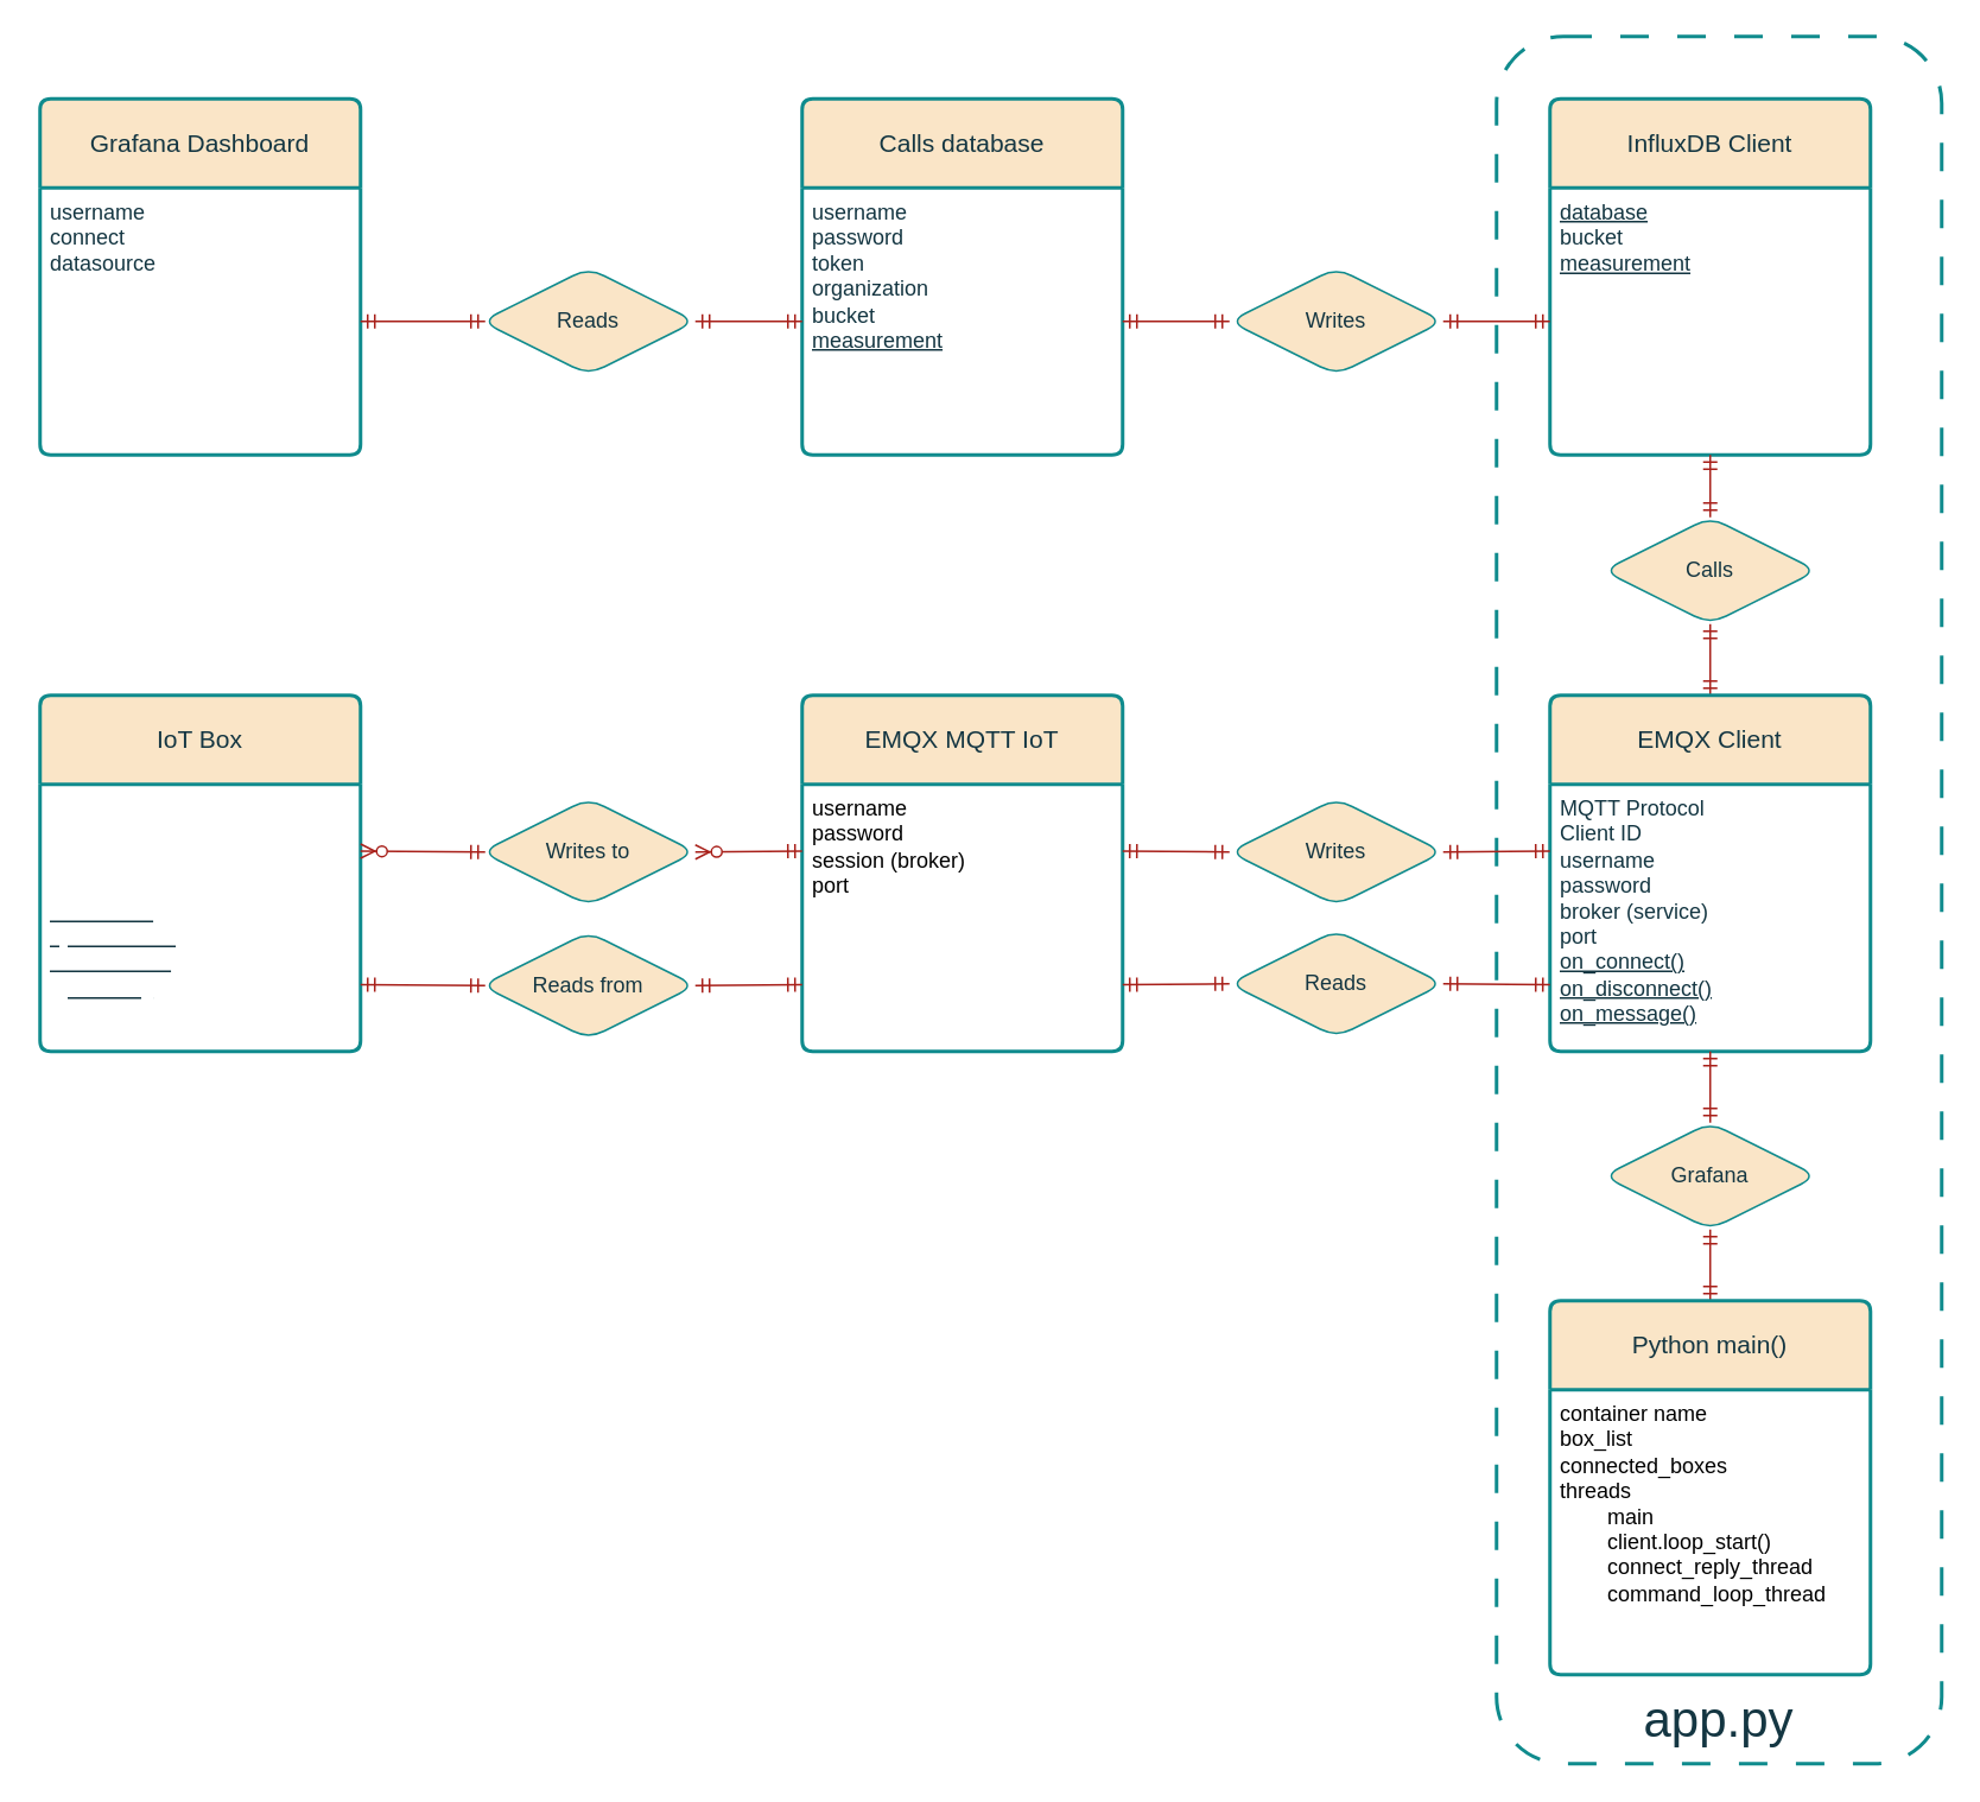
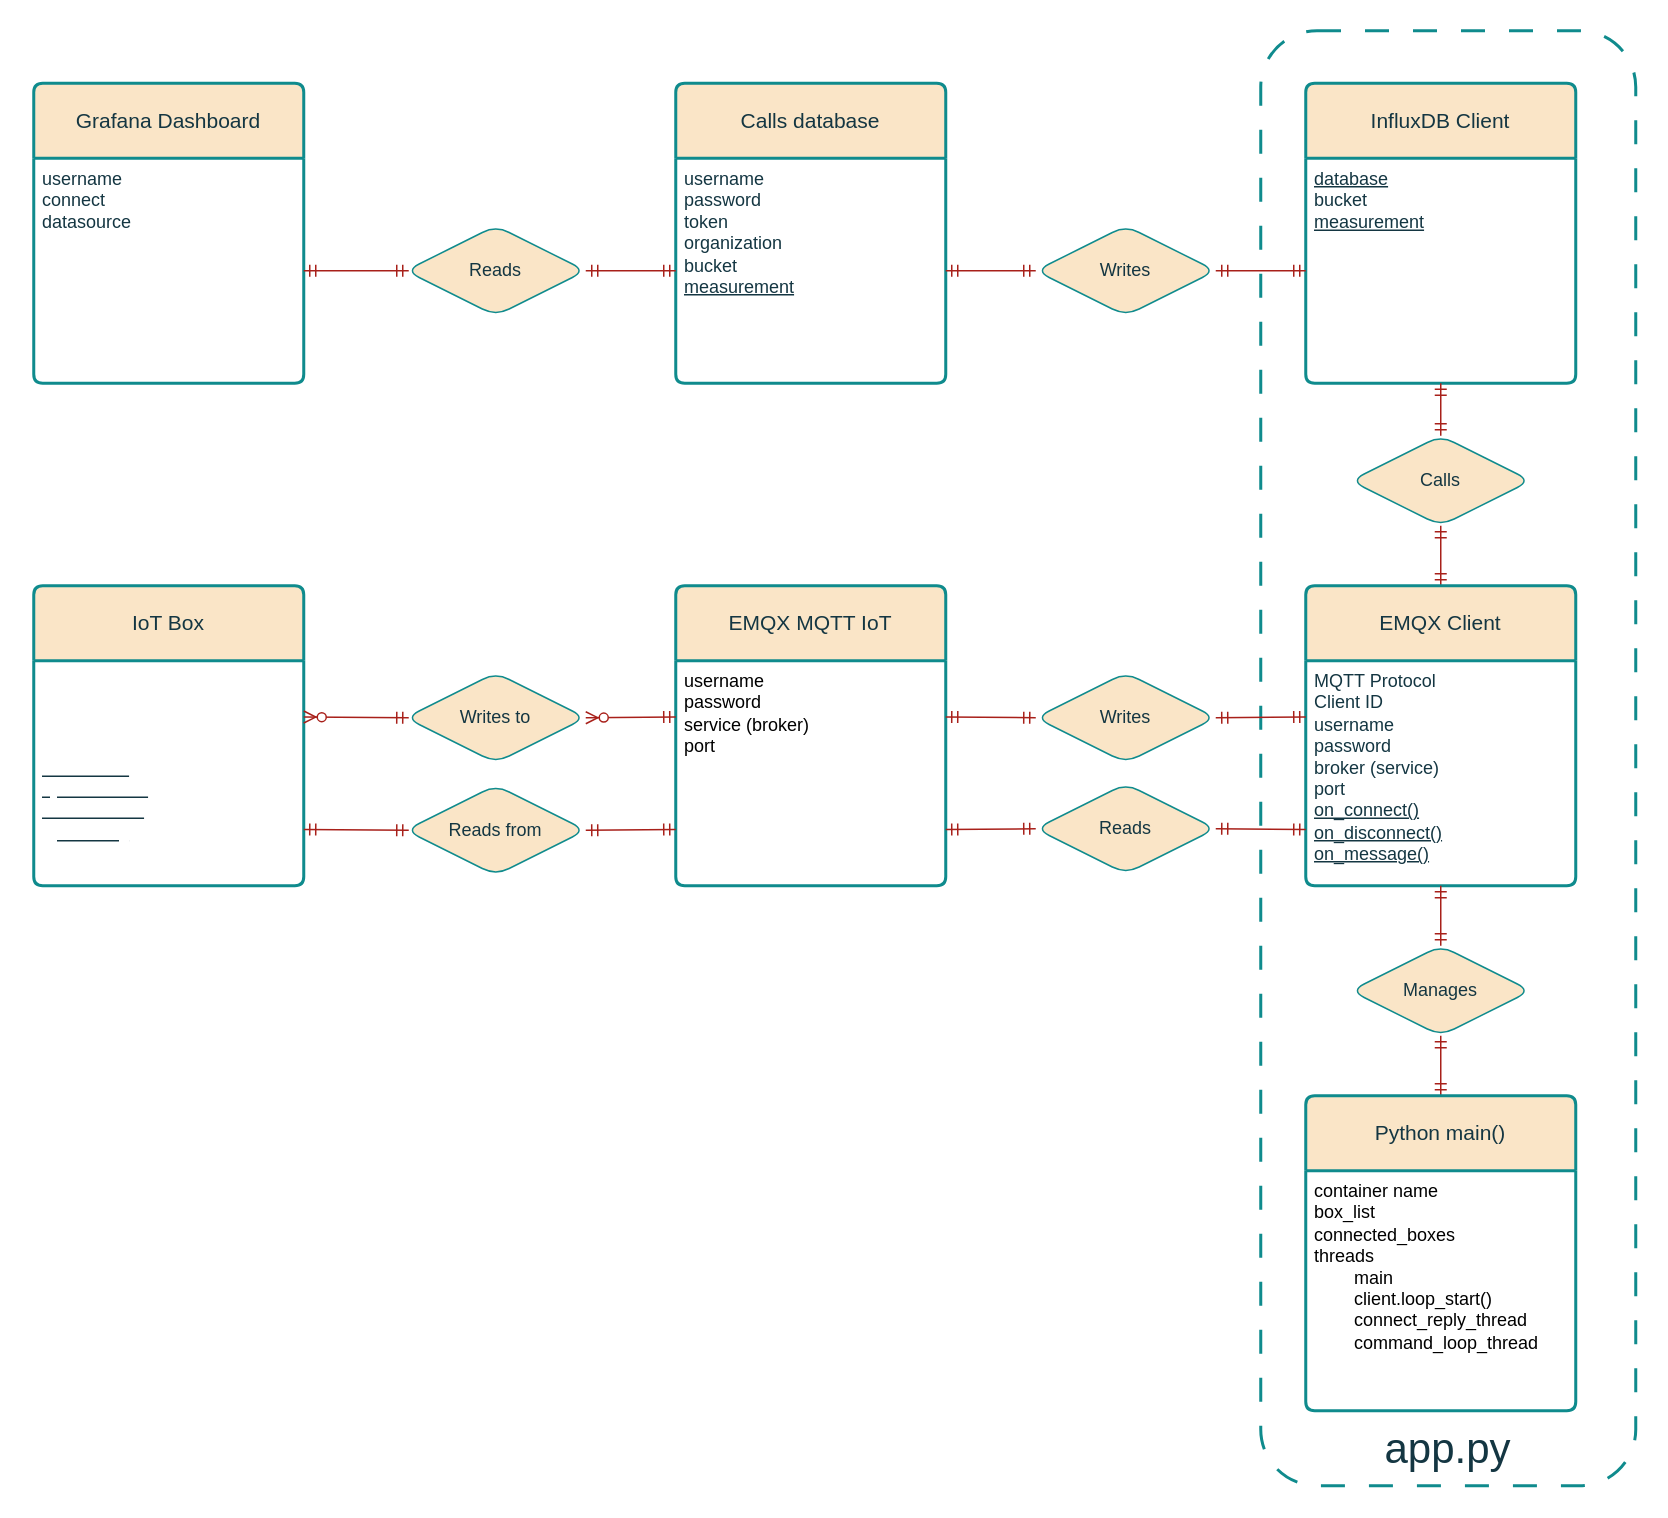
- <mxCell id="10" value="&lt;font style=&quot;color: rgb(0, 0, 0);&quot;&gt;username&lt;/font&gt;&lt;div&gt;&lt;font style=&quot;color: rgb(0, 0, 0);&quot;&gt;password&lt;/font&gt;&lt;/div&gt;&lt;div&gt;&lt;font style=&quot;color: rgb(0, 0, 0);&quot;&gt;session (broker)&lt;/font&gt;&lt;/div&gt;&lt;div&gt;&lt;span style=&quot;background-color: transparent;&quot;&gt;&lt;font style=&quot;color: rgb(0, 0, 0);&quot;&gt;port&lt;/font&gt;&lt;/span&gt;&lt;/div&gt;" style="align=left;strokeColor=none;fillColor=none;spacingLeft=4;spacingRight=4;fontSize=12;verticalAlign=top;resizable=0;rotatable=0;part=1;html=1;whiteSpace=wrap;labelBackgroundColor=none;rounded=1;fontColor=#143642;" parent="9" vertex="1"><mxGeometry y="50" width="180" height="150" as="geometry" /></mxCell>
+ <mxCell id="10" value="&lt;font style=&quot;color: rgb(0, 0, 0);&quot;&gt;username&lt;/font&gt;&lt;div&gt;&lt;font style=&quot;color: rgb(0, 0, 0);&quot;&gt;password&lt;/font&gt;&lt;/div&gt;&lt;div&gt;&lt;font style=&quot;color: rgb(0, 0, 0);&quot;&gt;service (broker)&lt;/font&gt;&lt;/div&gt;&lt;div&gt;&lt;span style=&quot;background-color: transparent;&quot;&gt;&lt;font style=&quot;color: rgb(0, 0, 0);&quot;&gt;port&lt;/font&gt;&lt;/span&gt;&lt;/div&gt;" style="align=left;strokeColor=none;fillColor=none;spacingLeft=4;spacingRight=4;fontSize=12;verticalAlign=top;resizable=0;rotatable=0;part=1;html=1;whiteSpace=wrap;labelBackgroundColor=none;rounded=1;fontColor=#143642;" parent="9" vertex="1"><mxGeometry y="50" width="180" height="150" as="geometry" /></mxCell>
- <mxCell id="34" value="Grafana" style="shape=rhombus;perimeter=rhombusPerimeter;whiteSpace=wrap;html=1;align=center;labelBackgroundColor=none;rounded=1;fillColor=#FAE5C7;strokeColor=#0F8B8D;fontColor=#143642;" parent="2" vertex="1"><mxGeometry x="880" y="610" width="120" height="60" as="geometry" /></mxCell>
+ <mxCell id="34" value="Manages" style="shape=rhombus;perimeter=rhombusPerimeter;whiteSpace=wrap;html=1;align=center;labelBackgroundColor=none;rounded=1;fillColor=#FAE5C7;strokeColor=#0F8B8D;fontColor=#143642;" parent="2" vertex="1"><mxGeometry x="880" y="610" width="120" height="60" as="geometry" /></mxCell>
